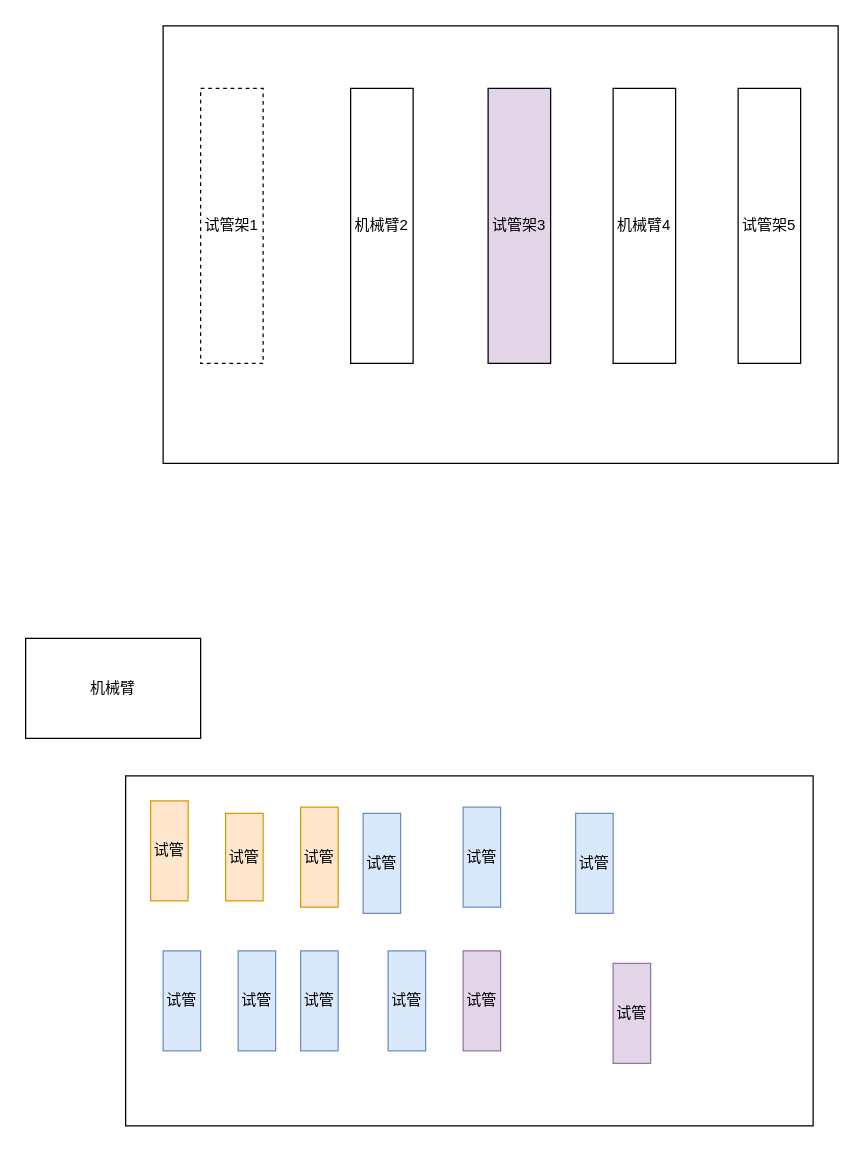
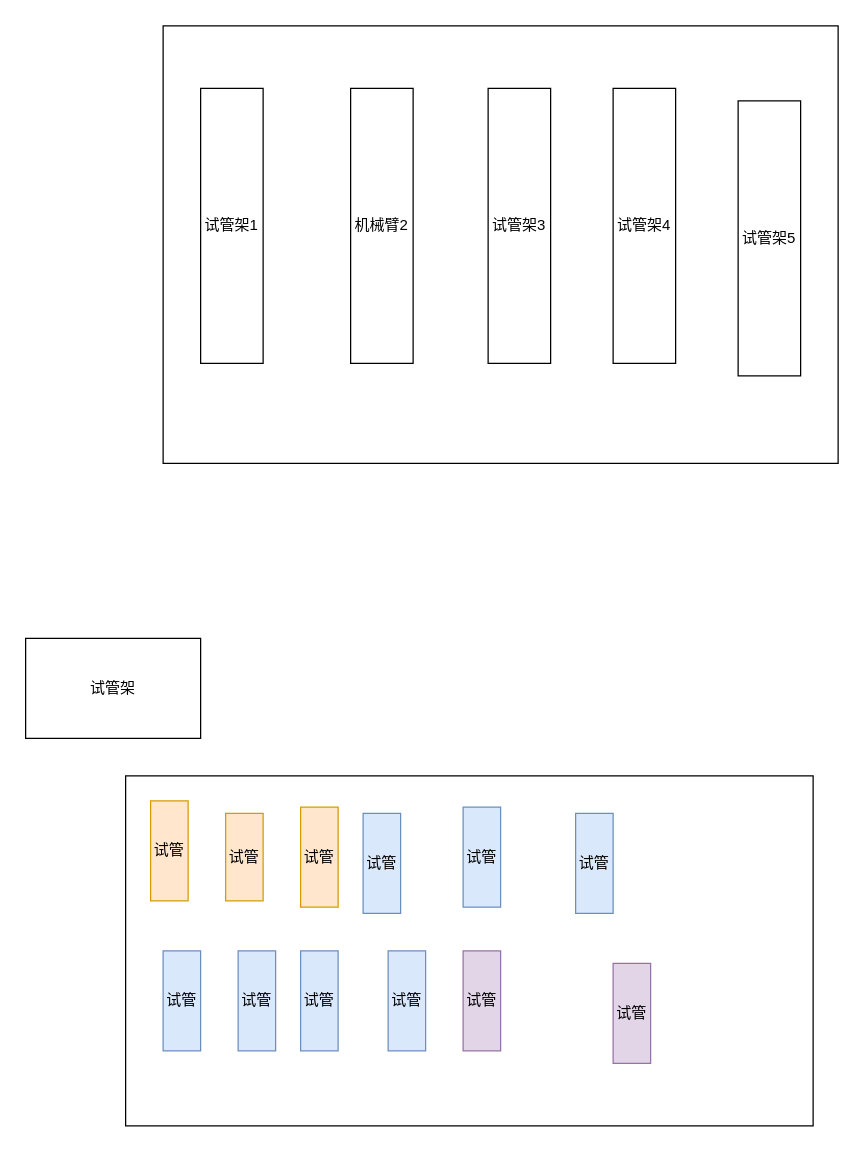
- <mxCell id="3" value="试管架1" style="rounded=0;whiteSpace=wrap;html=1;dashed=1;" vertex="1" parent="1"><mxGeometry x="160" y="70" width="50" height="220" as="geometry" /></mxCell>
+ <mxCell id="3" value="试管架1" style="rounded=0;whiteSpace=wrap;html=1;" vertex="1" parent="1"><mxGeometry x="160" y="70" width="50" height="220" as="geometry" /></mxCell>
- <mxCell id="5" value="试管架3" style="rounded=0;whiteSpace=wrap;html=1;fillColor=#e1d5e7;" vertex="1" parent="1"><mxGeometry x="390" y="70" width="50" height="220" as="geometry" /></mxCell>
+ <mxCell id="5" value="试管架3" style="rounded=0;whiteSpace=wrap;html=1;" vertex="1" parent="1"><mxGeometry x="390" y="70" width="50" height="220" as="geometry" /></mxCell>
- <mxCell id="6" value="机械臂4" style="rounded=0;whiteSpace=wrap;html=1;" vertex="1" parent="1"><mxGeometry x="490" y="70" width="50" height="220" as="geometry" /></mxCell>
+ <mxCell id="6" value="试管架4" style="rounded=0;whiteSpace=wrap;html=1;" vertex="1" parent="1"><mxGeometry x="490" y="70" width="50" height="220" as="geometry" /></mxCell>
- <mxCell id="7" value="试管架5" style="rounded=0;whiteSpace=wrap;html=1;" vertex="1" parent="1"><mxGeometry x="590" y="70" width="50" height="220" as="geometry" /></mxCell>
+ <mxCell id="7" value="试管架5" style="rounded=0;whiteSpace=wrap;html=1;" vertex="1" parent="1"><mxGeometry x="590" y="80" width="50" height="220" as="geometry" /></mxCell>
- <mxCell id="9" value="机械臂" style="rounded=0;whiteSpace=wrap;html=1;" vertex="1" parent="1"><mxGeometry x="20" y="510" width="140" height="80" as="geometry" /></mxCell>
+ <mxCell id="9" value="试管架" style="rounded=0;whiteSpace=wrap;html=1;" vertex="1" parent="1"><mxGeometry x="20" y="510" width="140" height="80" as="geometry" /></mxCell>
